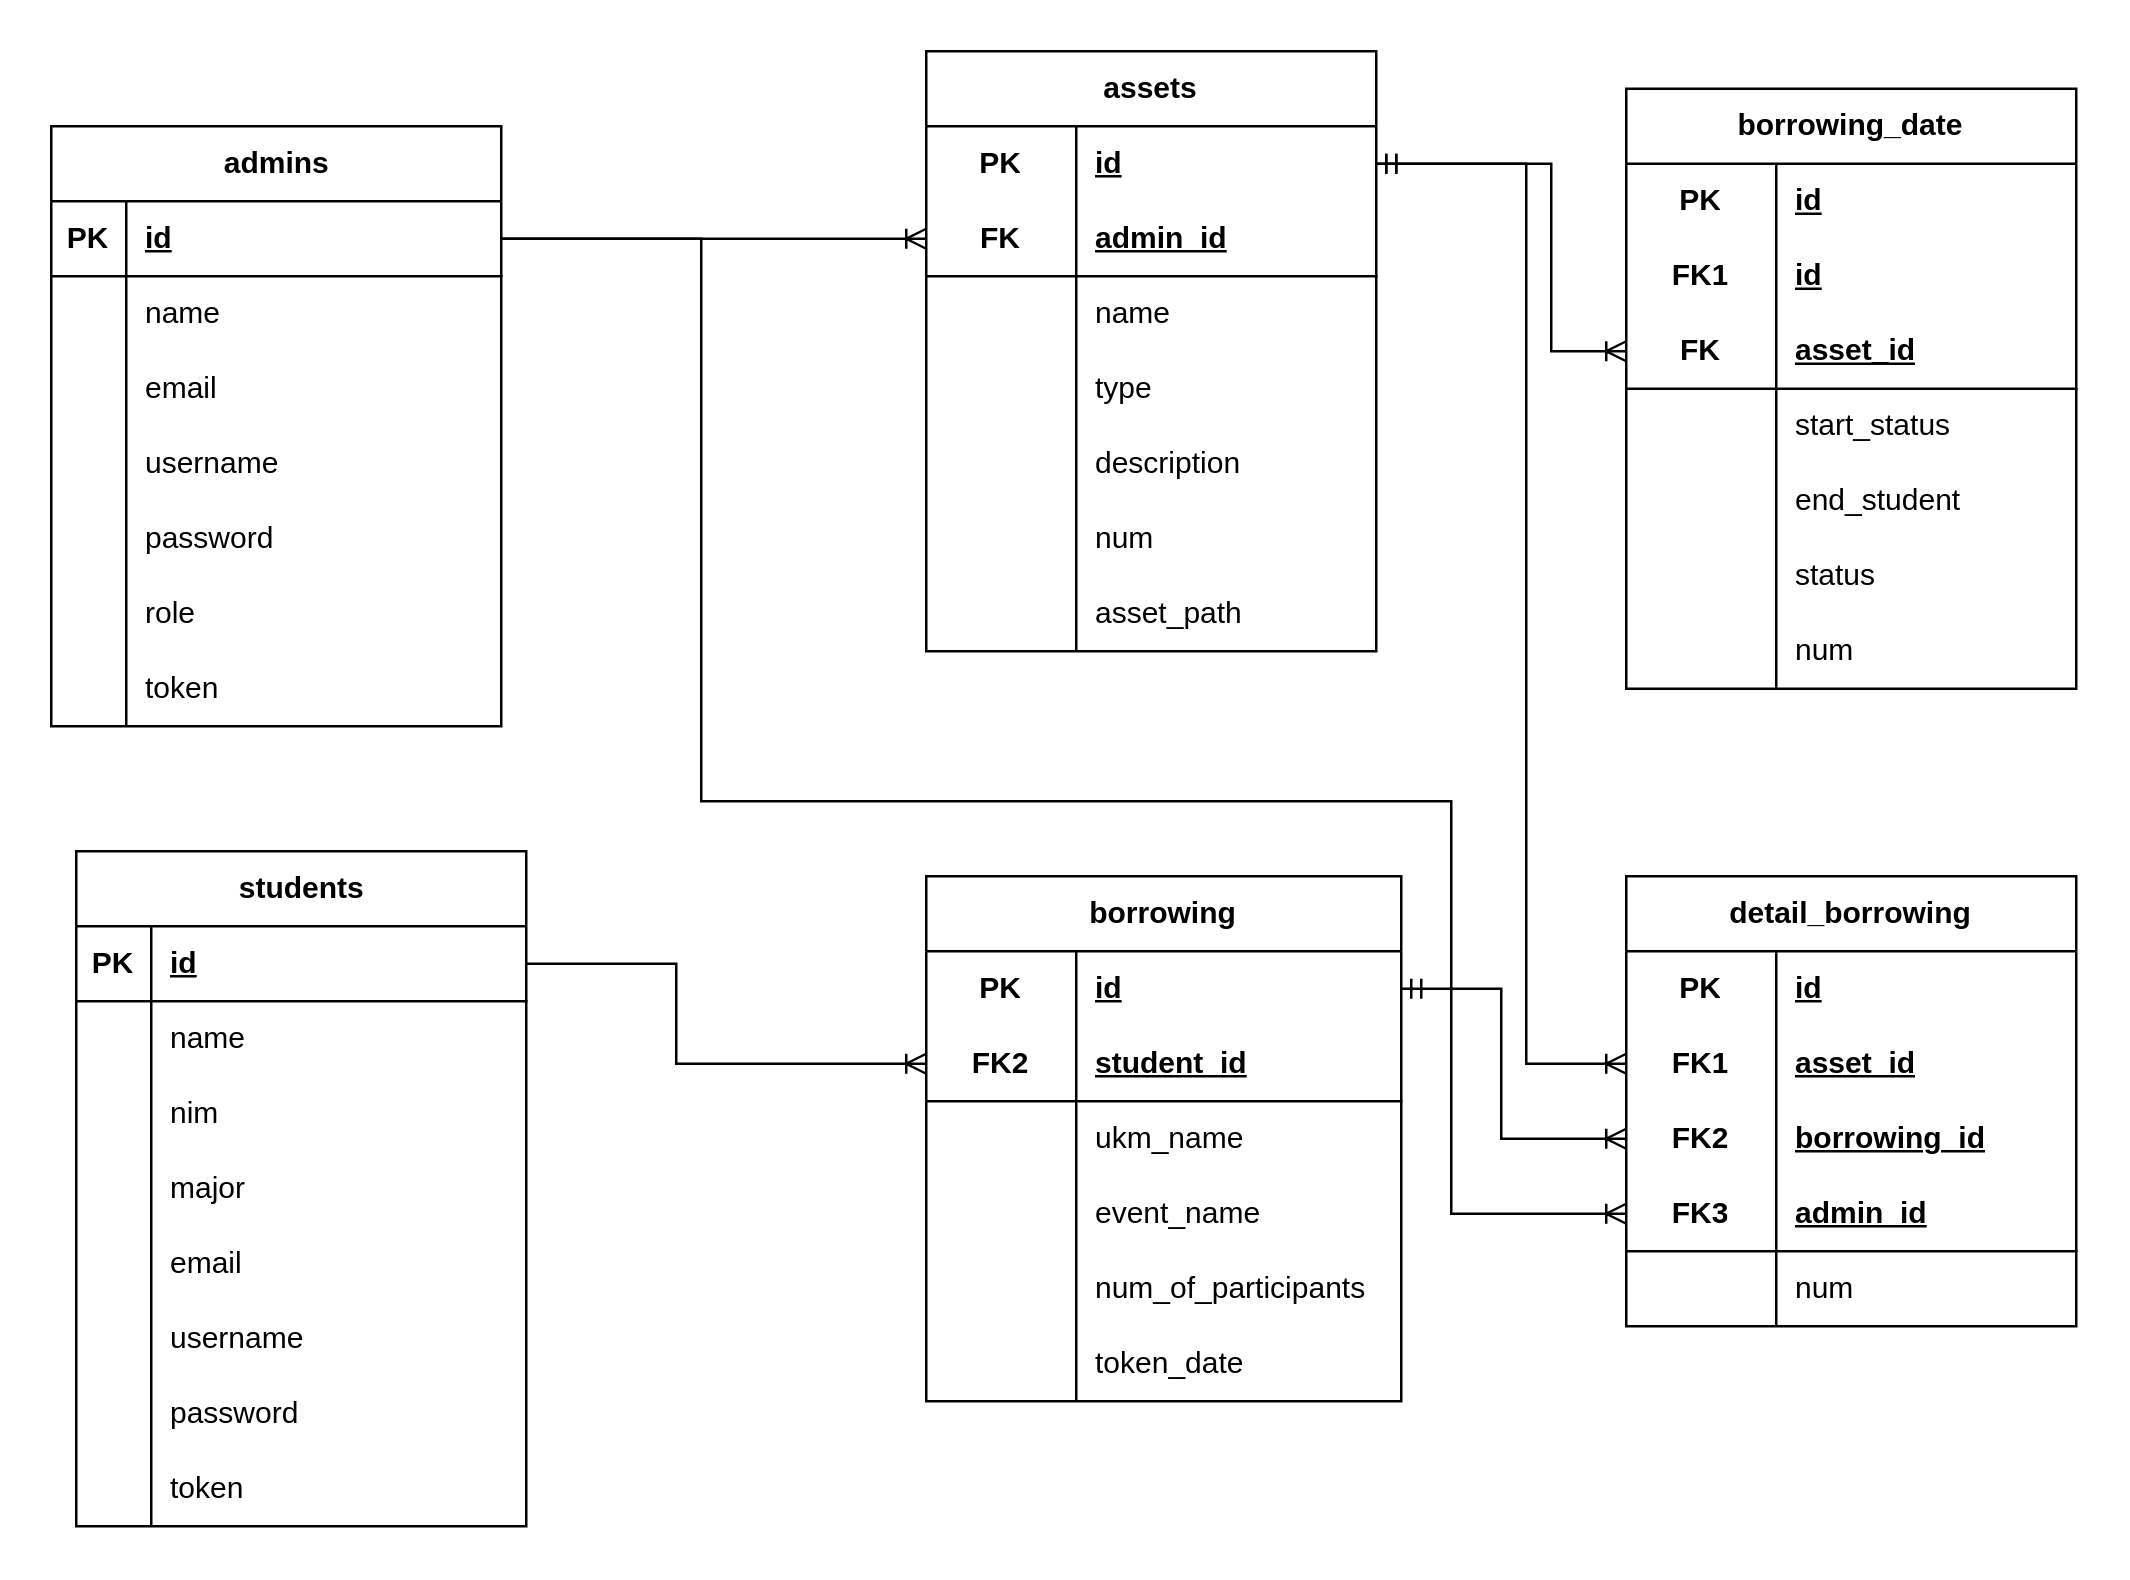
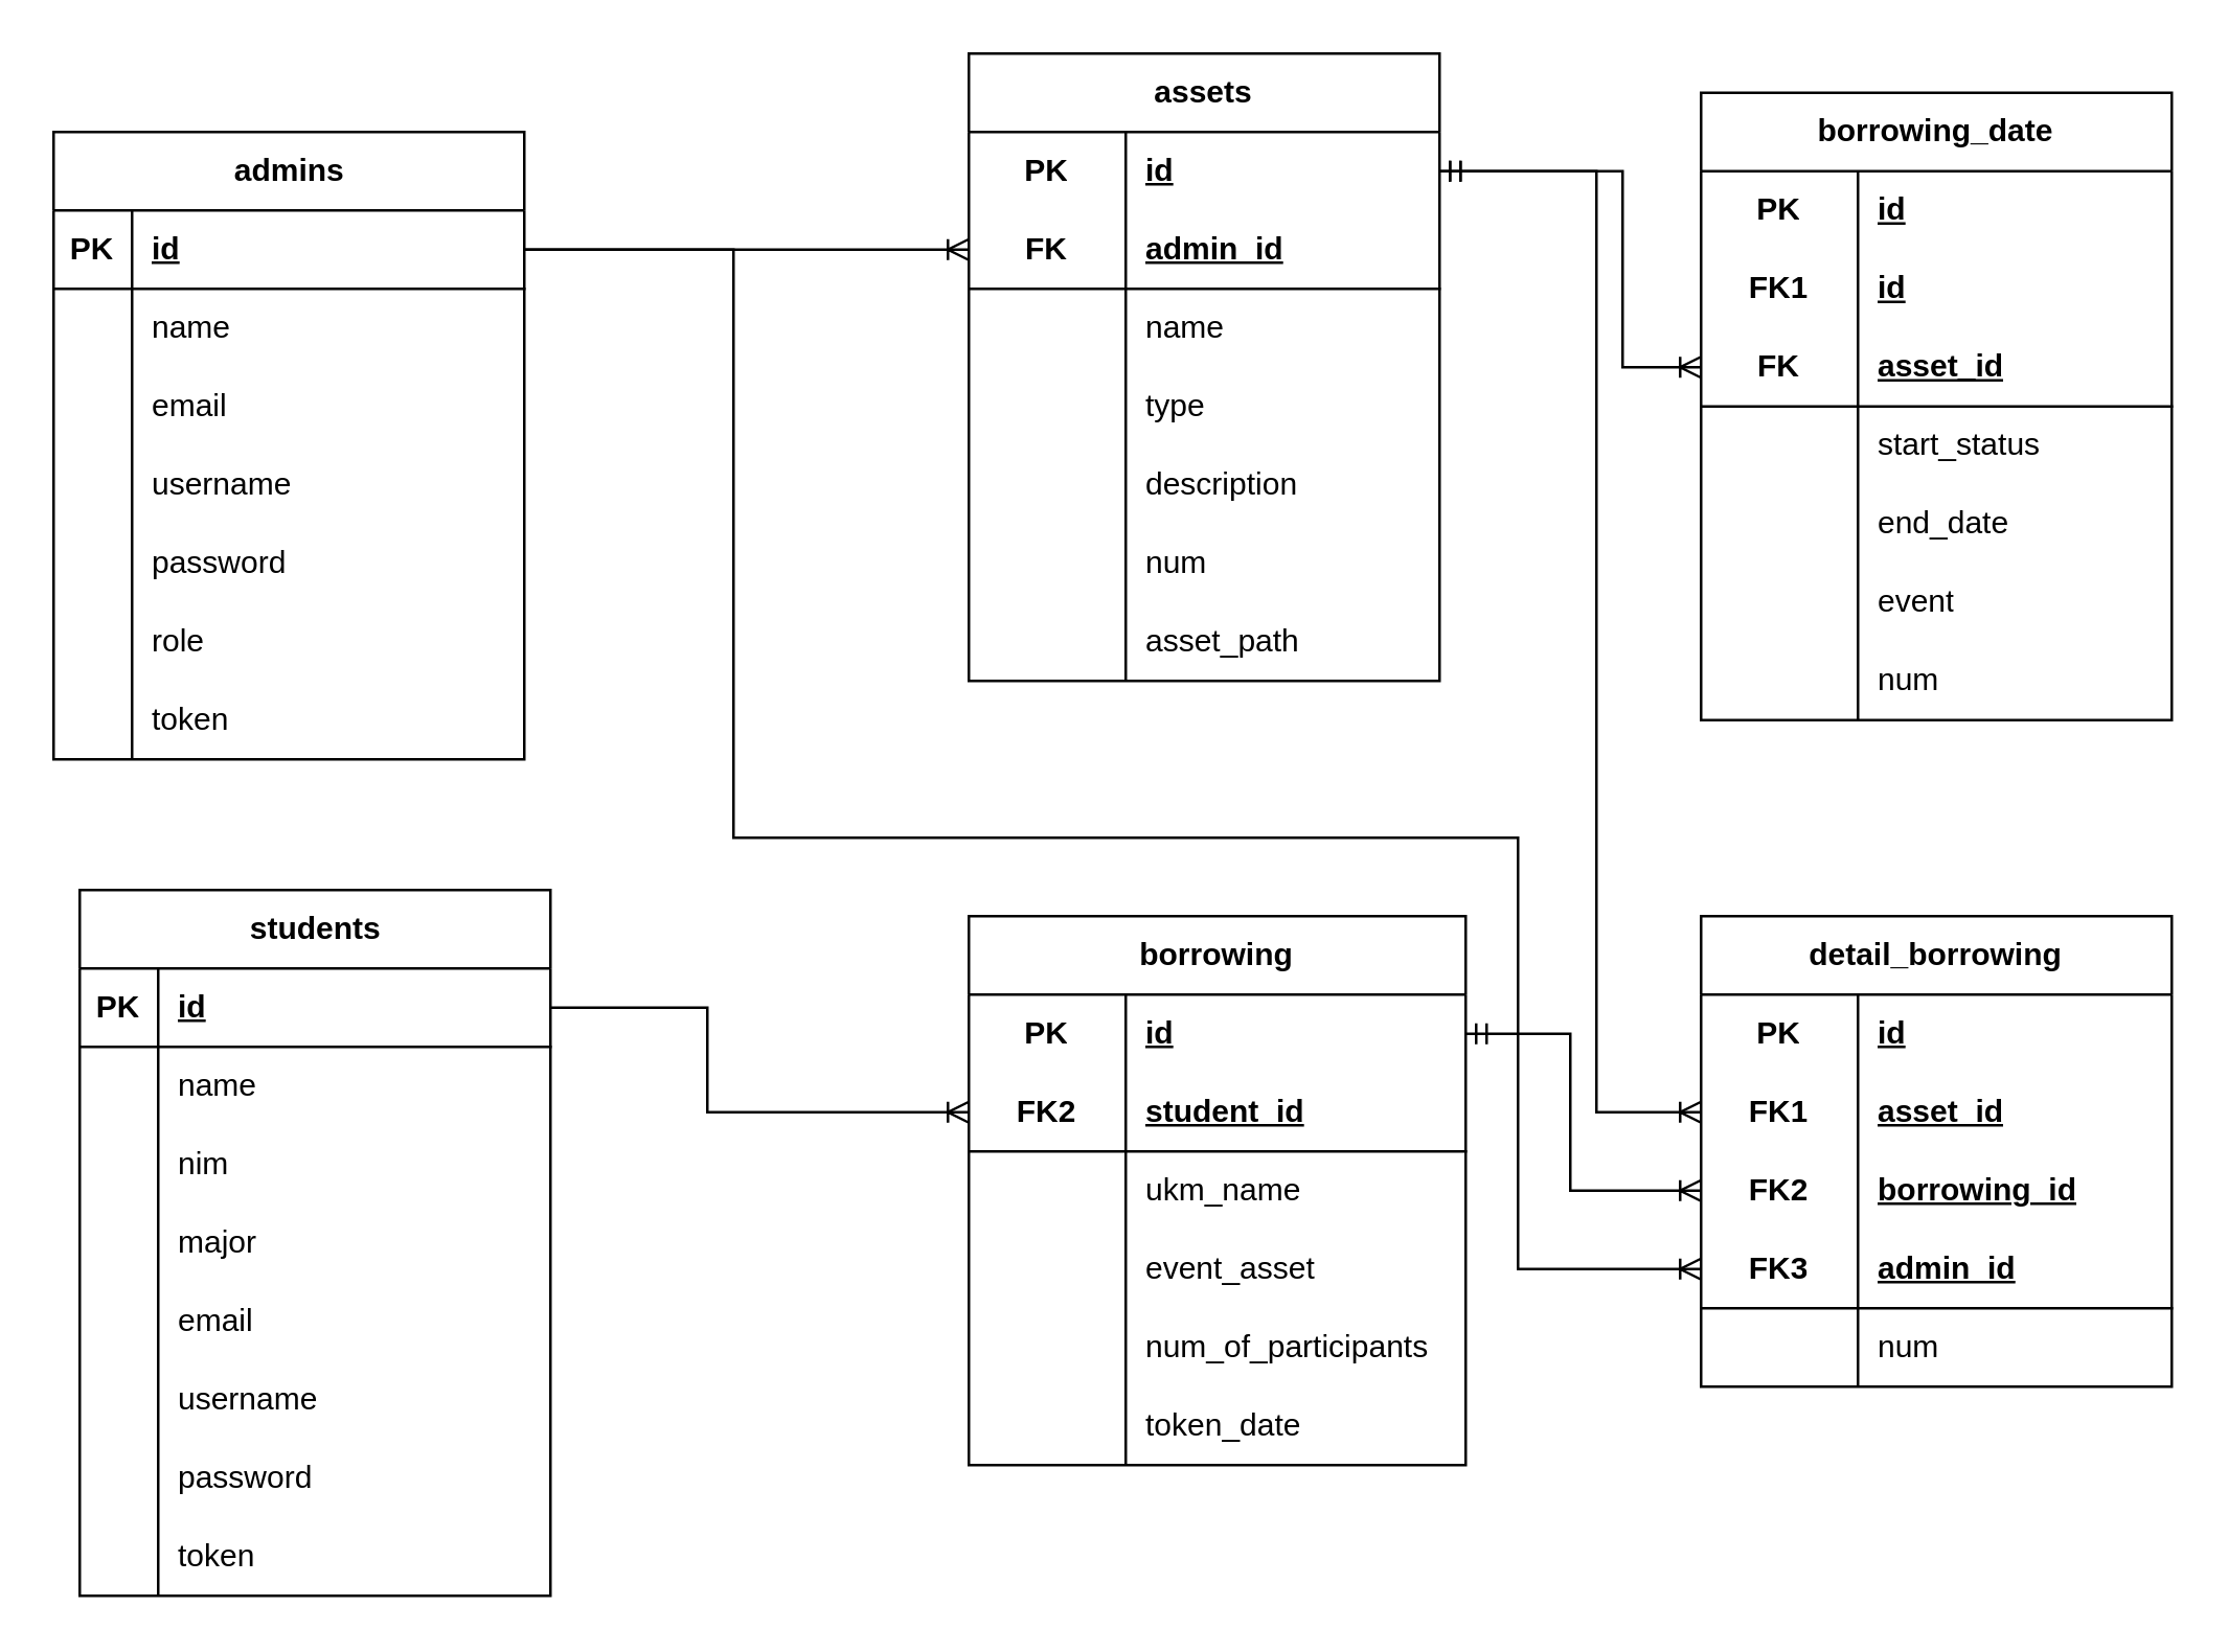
- <mxCell id="126" value="end_student" style="shape=partialRectangle;connectable=0;fillColor=none;top=0;left=0;bottom=0;right=0;align=left;spacingLeft=6;overflow=hidden;html=1;whiteSpace=wrap;" parent="124" vertex="1"><mxGeometry x="60" width="120" height="30" as="geometry"><mxRectangle width="120" height="30" as="alternateBounds" /></mxGeometry></mxCell>
+ <mxCell id="126" value="end_date" style="shape=partialRectangle;connectable=0;fillColor=none;top=0;left=0;bottom=0;right=0;align=left;spacingLeft=6;overflow=hidden;html=1;whiteSpace=wrap;" parent="124" vertex="1"><mxGeometry x="60" width="120" height="30" as="geometry"><mxRectangle width="120" height="30" as="alternateBounds" /></mxGeometry></mxCell>
- <mxCell id="129" value="status" style="shape=partialRectangle;connectable=0;fillColor=none;top=0;left=0;bottom=0;right=0;align=left;spacingLeft=6;overflow=hidden;html=1;whiteSpace=wrap;" parent="127" vertex="1"><mxGeometry x="60" width="120" height="30" as="geometry"><mxRectangle width="120" height="30" as="alternateBounds" /></mxGeometry></mxCell>
+ <mxCell id="129" value="event" style="shape=partialRectangle;connectable=0;fillColor=none;top=0;left=0;bottom=0;right=0;align=left;spacingLeft=6;overflow=hidden;html=1;whiteSpace=wrap;" parent="127" vertex="1"><mxGeometry x="60" width="120" height="30" as="geometry"><mxRectangle width="120" height="30" as="alternateBounds" /></mxGeometry></mxCell>
- <mxCell id="84" value="event_name" style="shape=partialRectangle;connectable=0;fillColor=none;top=0;left=0;bottom=0;right=0;align=left;spacingLeft=6;overflow=hidden;html=1;whiteSpace=wrap;" parent="82" vertex="1"><mxGeometry x="60" width="130" height="30" as="geometry"><mxRectangle width="130" height="30" as="alternateBounds" /></mxGeometry></mxCell>
+ <mxCell id="84" value="event_asset" style="shape=partialRectangle;connectable=0;fillColor=none;top=0;left=0;bottom=0;right=0;align=left;spacingLeft=6;overflow=hidden;html=1;whiteSpace=wrap;" parent="82" vertex="1"><mxGeometry x="60" width="130" height="30" as="geometry"><mxRectangle width="130" height="30" as="alternateBounds" /></mxGeometry></mxCell>
